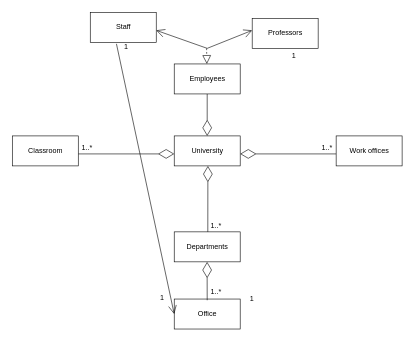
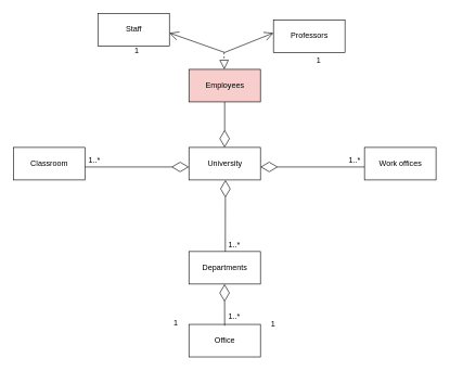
- <mxCell id="16" value="Employees" style="html=1;" vertex="1" parent="1"><mxGeometry x="290" y="106" width="110" height="50" as="geometry" /></mxCell>
+ <mxCell id="16" value="Employees" style="html=1;fillColor=#f8cecc;" vertex="1" parent="1"><mxGeometry x="290" y="106" width="110" height="50" as="geometry" /></mxCell>
- <mxCell id="22" value="" style="endArrow=open;endFill=1;endSize=12;html=1;rounded=0;entryX=0;entryY=0.5;entryDx=0;entryDy=0;exitX=0.397;exitY=1.049;exitDx=0;exitDy=0;exitPerimeter=0;" edge="1" parent="1" source="20" target="9"><mxGeometry width="160" relative="1" as="geometry"><mxPoint x="120" y="120" as="sourcePoint" /><mxPoint x="280" y="120" as="targetPoint" /></mxGeometry></mxCell>
